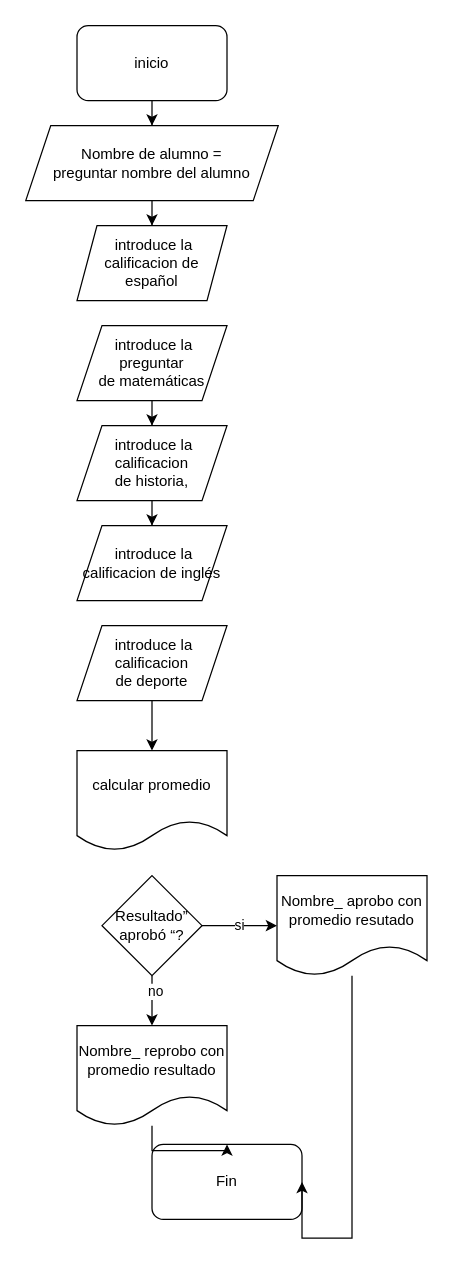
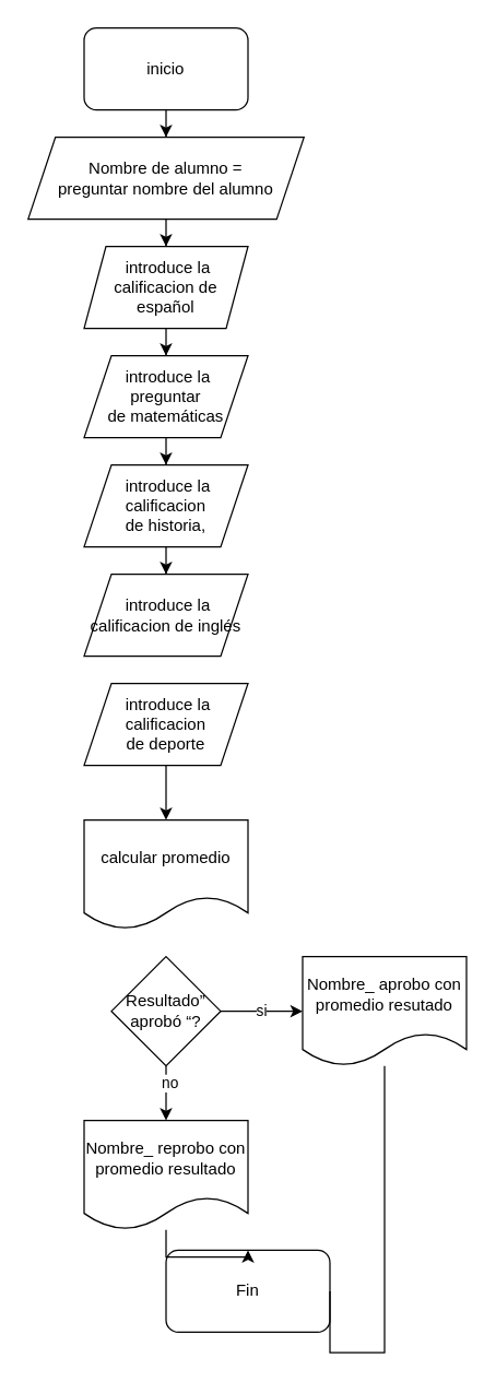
+ <mxCell id="7" value="" style="edgeStyle=orthogonalEdgeStyle;rounded=0;orthogonalLoop=1;jettySize=auto;html=1;" edge="1" parent="1" source="8" target="11"><mxGeometry relative="1" as="geometry" /></mxCell>
- <mxCell id="21" style="edgeStyle=orthogonalEdgeStyle;rounded=0;orthogonalLoop=1;jettySize=auto;html=1;entryX=1;entryY=0.5;entryDx=0;entryDy=0;" edge="1" parent="1" source="22" target="6"><mxGeometry relative="1" as="geometry"><Array as="points"><mxPoint x="281" y="990" /></Array></mxGeometry></mxCell>
+ <mxCell id="21" style="edgeStyle=orthogonalEdgeStyle;rounded=0;orthogonalLoop=1;jettySize=auto;html=1;entryX=1;entryY=0.5;entryDx=0;entryDy=0;endArrow=none;" edge="1" parent="1" source="22" target="6"><mxGeometry relative="1" as="geometry"><Array as="points"><mxPoint x="281" y="990" /></Array></mxGeometry></mxCell>
